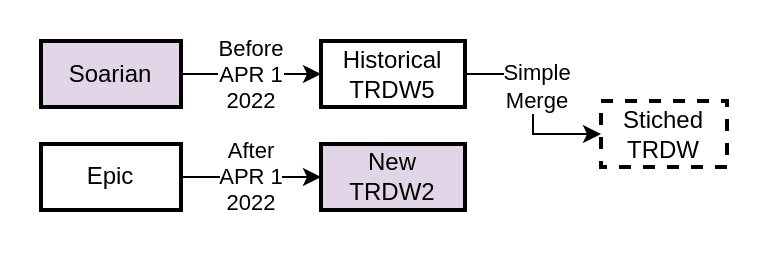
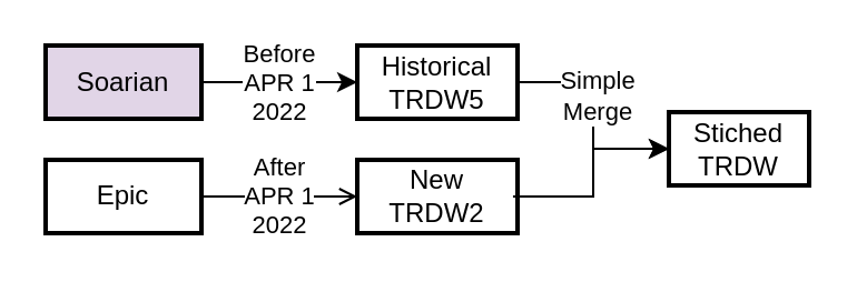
- <mxCell id="5" value="Stiched&#10;TRDW" style="whiteSpace=wrap;strokeWidth=2;dashed=1;" vertex="1" parent="1"><mxGeometry x="300" y="50" width="63" height="33" as="geometry" /></mxCell>
+ <mxCell id="5" value="Stiched&#10;TRDW" style="whiteSpace=wrap;strokeWidth=2;" vertex="1" parent="1"><mxGeometry x="300" y="50" width="63" height="33" as="geometry" /></mxCell>
- <mxCell id="6" value="After&lt;br&gt;&lt;div&gt;APR 1&lt;/div&gt;&lt;div&gt;2022&lt;br&gt;&lt;/div&gt;" style="edgeStyle=orthogonalEdgeStyle;rounded=0;orthogonalLoop=1;jettySize=auto;html=1;exitX=1;exitY=0.5;exitDx=0;exitDy=0;" edge="1" source="7" target="8" parent="1"><mxGeometry relative="1" as="geometry" /></mxCell>
+ <mxCell id="6" value="After&lt;br&gt;&lt;div&gt;APR 1&lt;/div&gt;&lt;div&gt;2022&lt;br&gt;&lt;/div&gt;" style="edgeStyle=orthogonalEdgeStyle;rounded=0;orthogonalLoop=1;jettySize=auto;html=1;exitX=1;exitY=0.5;exitDx=0;exitDy=0;endArrow=open;" edge="1" source="7" target="8" parent="1"><mxGeometry relative="1" as="geometry" /></mxCell>
- <mxCell id="8" value="New&#10;TRDW2" style="whiteSpace=wrap;strokeWidth=2;fillColor=#e1d5e7;" vertex="1" parent="1"><mxGeometry x="160" y="71.5" width="72" height="33" as="geometry" /></mxCell>
+ <mxCell id="8" value="New&#10;TRDW2" style="whiteSpace=wrap;strokeWidth=2;" vertex="1" parent="1"><mxGeometry x="160" y="71.5" width="72" height="33" as="geometry" /></mxCell>
+ <mxCell id="9" style="edgeStyle=orthogonalEdgeStyle;rounded=0;orthogonalLoop=1;jettySize=auto;html=1;exitX=0.972;exitY=0.5;exitDx=0;exitDy=0;entryX=0;entryY=0.5;entryDx=0;entryDy=0;exitPerimeter=0;" edge="1" source="8" target="5" parent="1"><mxGeometry relative="1" as="geometry"><mxPoint x="235" y="87.5" as="sourcePoint" /><mxPoint x="315" y="87.5" as="targetPoint" /></mxGeometry></mxCell>
